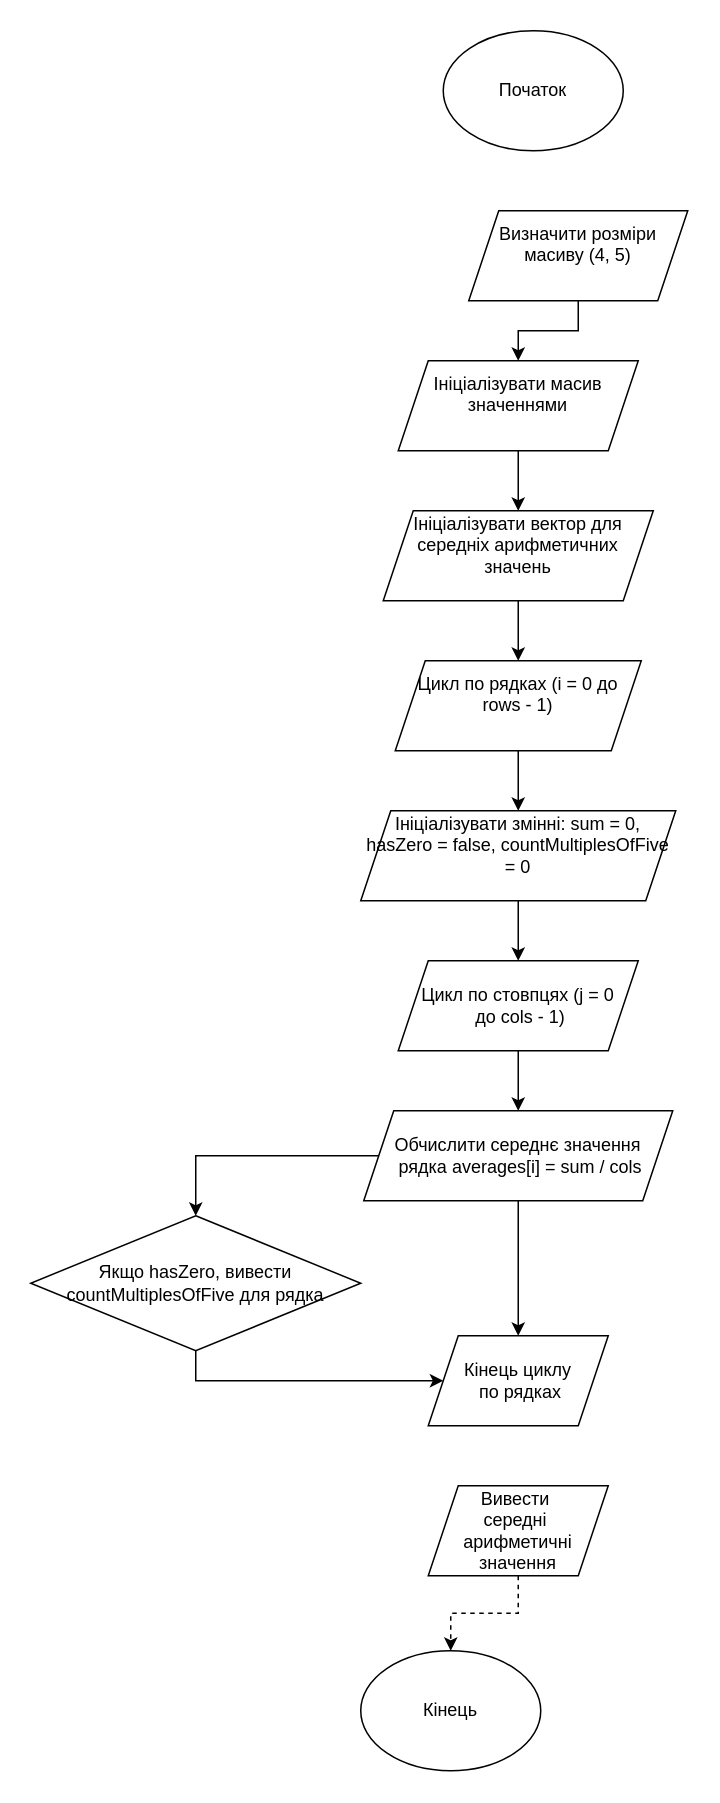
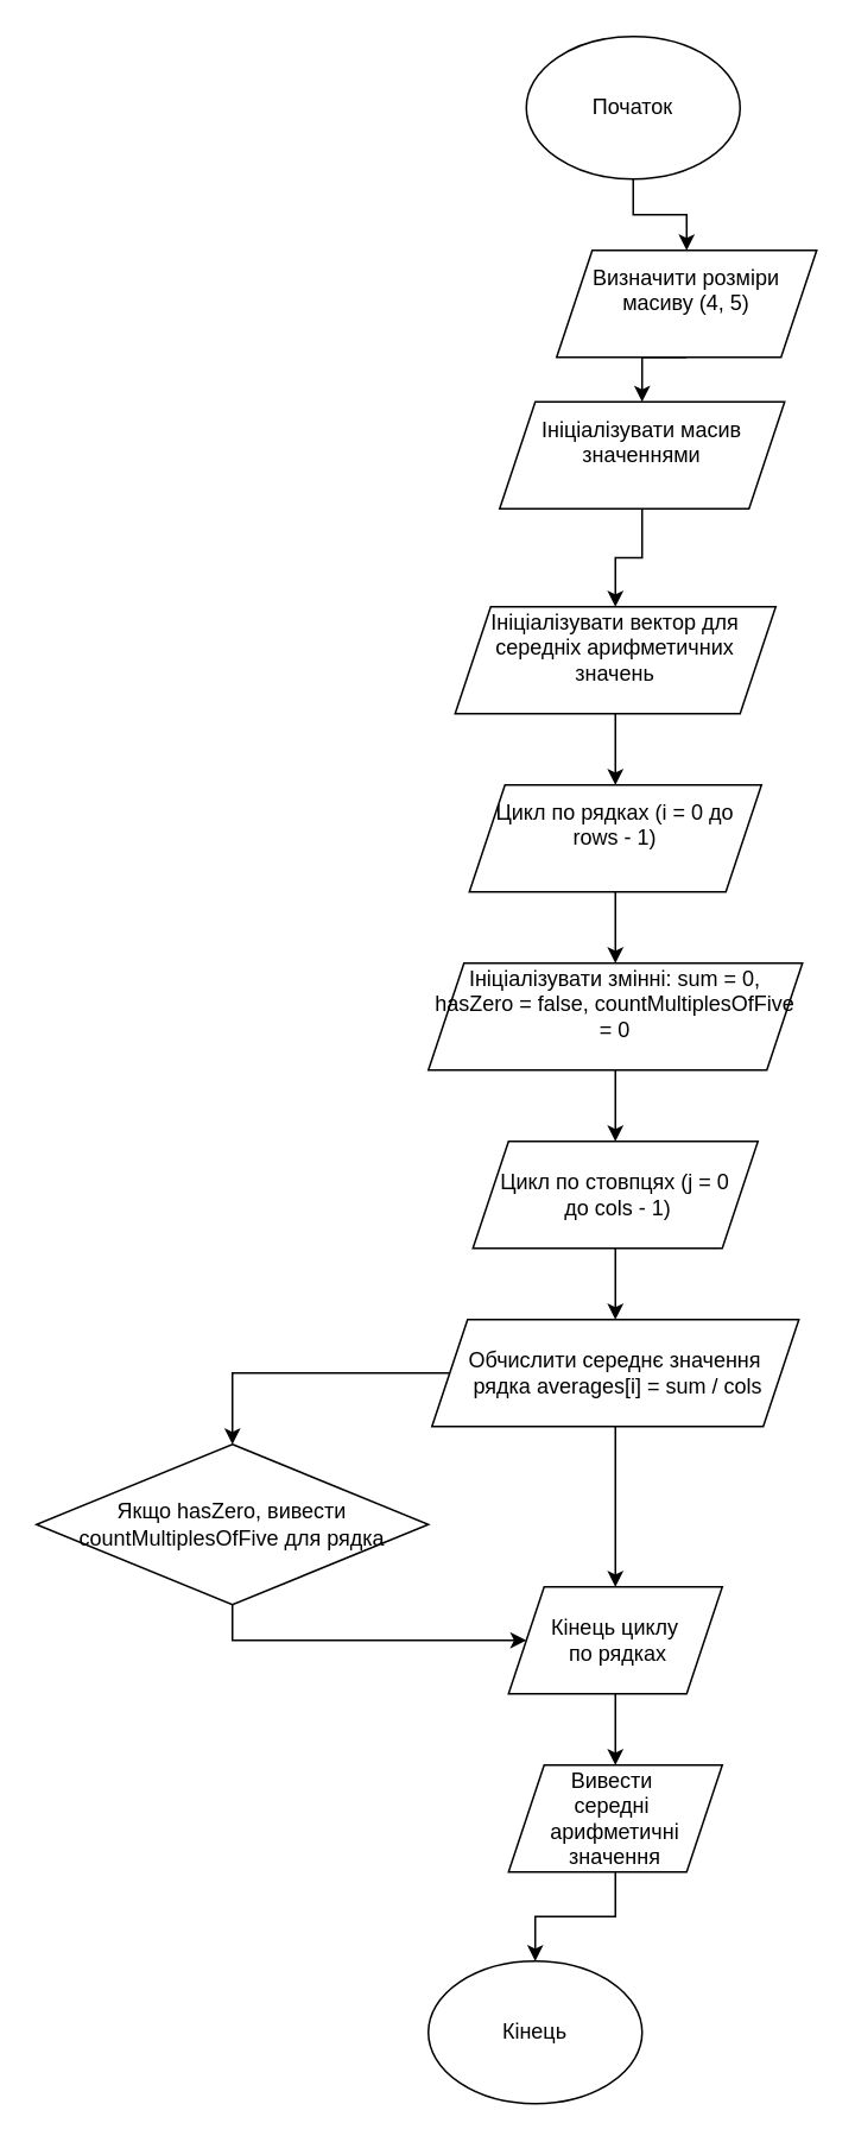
+ <mxCell id="2" style="edgeStyle=orthogonalEdgeStyle;rounded=0;orthogonalLoop=1;jettySize=auto;html=1;exitX=0.5;exitY=1;exitDx=0;exitDy=0;entryX=0.5;entryY=0;entryDx=0;entryDy=0;" edge="1" parent="1" source="3" target="5"><mxGeometry relative="1" as="geometry" /></mxCell>
- <mxCell id="7" value="&#10;Ініціалізувати масив значеннями&#10;&#10;" style="shape=parallelogram;perimeter=parallelogramPerimeter;whiteSpace=wrap;html=1;fixedSize=1;" vertex="1" parent="1"><mxGeometry x="265" y="240" width="160" height="60" as="geometry" /></mxCell>
+ <mxCell id="7" value="&#10;Ініціалізувати масив значеннями&#10;&#10;" style="shape=parallelogram;perimeter=parallelogramPerimeter;whiteSpace=wrap;html=1;fixedSize=1;" vertex="1" parent="1"><mxGeometry x="280" y="225" width="160" height="60" as="geometry" /></mxCell>
+ <mxCell id="21" style="edgeStyle=orthogonalEdgeStyle;rounded=0;orthogonalLoop=1;jettySize=auto;html=1;exitX=0.5;exitY=1;exitDx=0;exitDy=0;entryX=0.5;entryY=0;entryDx=0;entryDy=0;" edge="1" parent="1" source="22" target="24"><mxGeometry relative="1" as="geometry" /></mxCell>
- <mxCell id="23" style="edgeStyle=orthogonalEdgeStyle;rounded=0;orthogonalLoop=1;jettySize=auto;html=1;exitX=0.5;exitY=1;exitDx=0;exitDy=0;entryX=0.5;entryY=0;entryDx=0;entryDy=0;dashed=1;" edge="1" parent="1" source="24" target="25"><mxGeometry relative="1" as="geometry" /></mxCell>
+ <mxCell id="23" style="edgeStyle=orthogonalEdgeStyle;rounded=0;orthogonalLoop=1;jettySize=auto;html=1;exitX=0.5;exitY=1;exitDx=0;exitDy=0;entryX=0.5;entryY=0;entryDx=0;entryDy=0;" edge="1" parent="1" source="24" target="25"><mxGeometry relative="1" as="geometry" /></mxCell>
